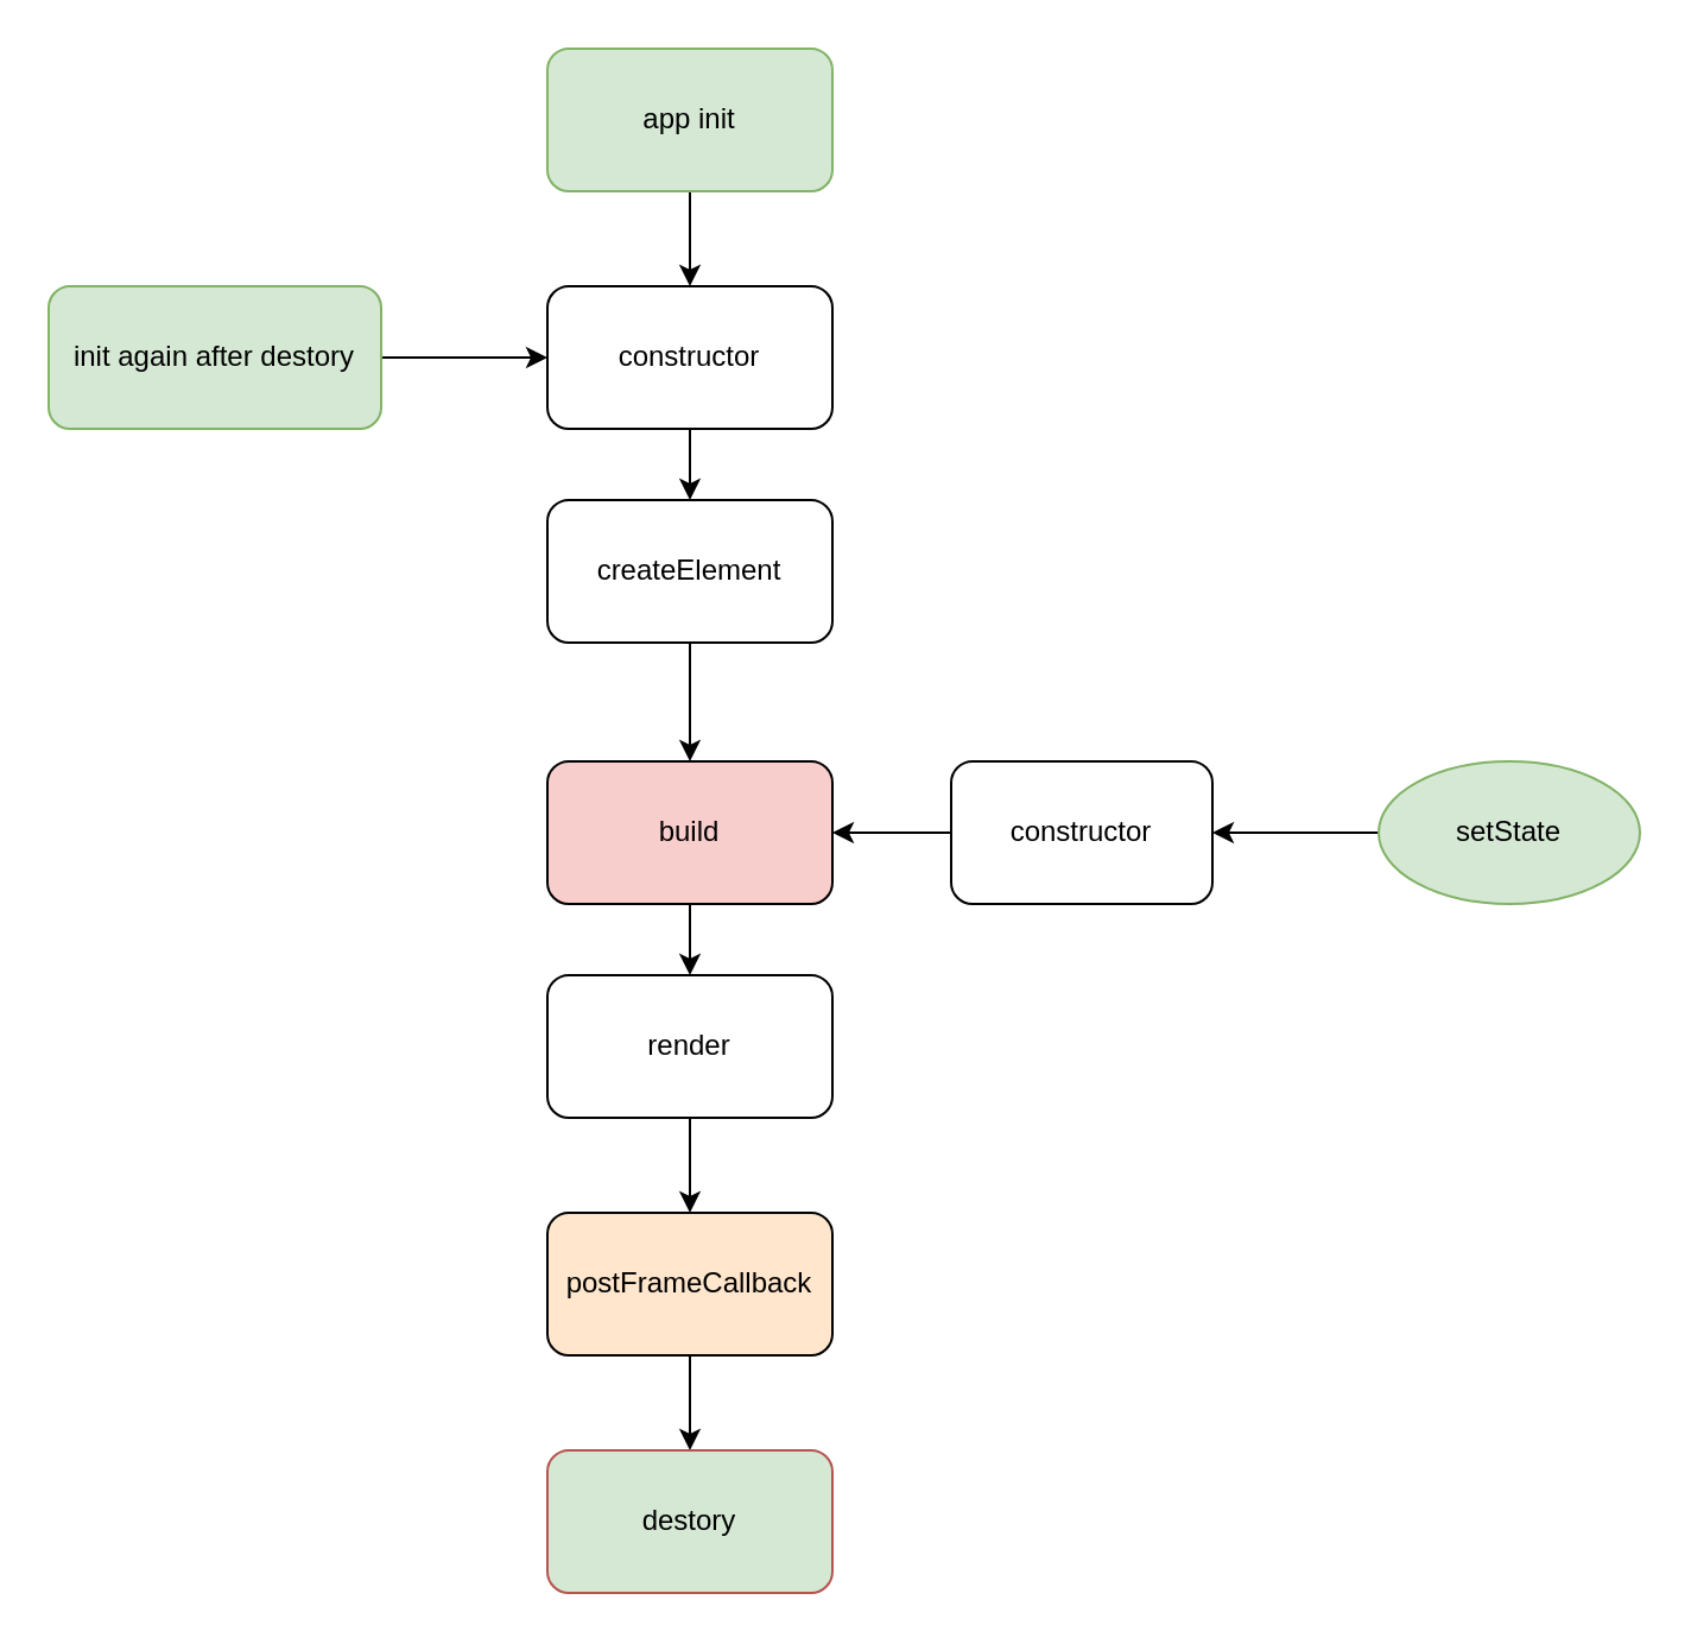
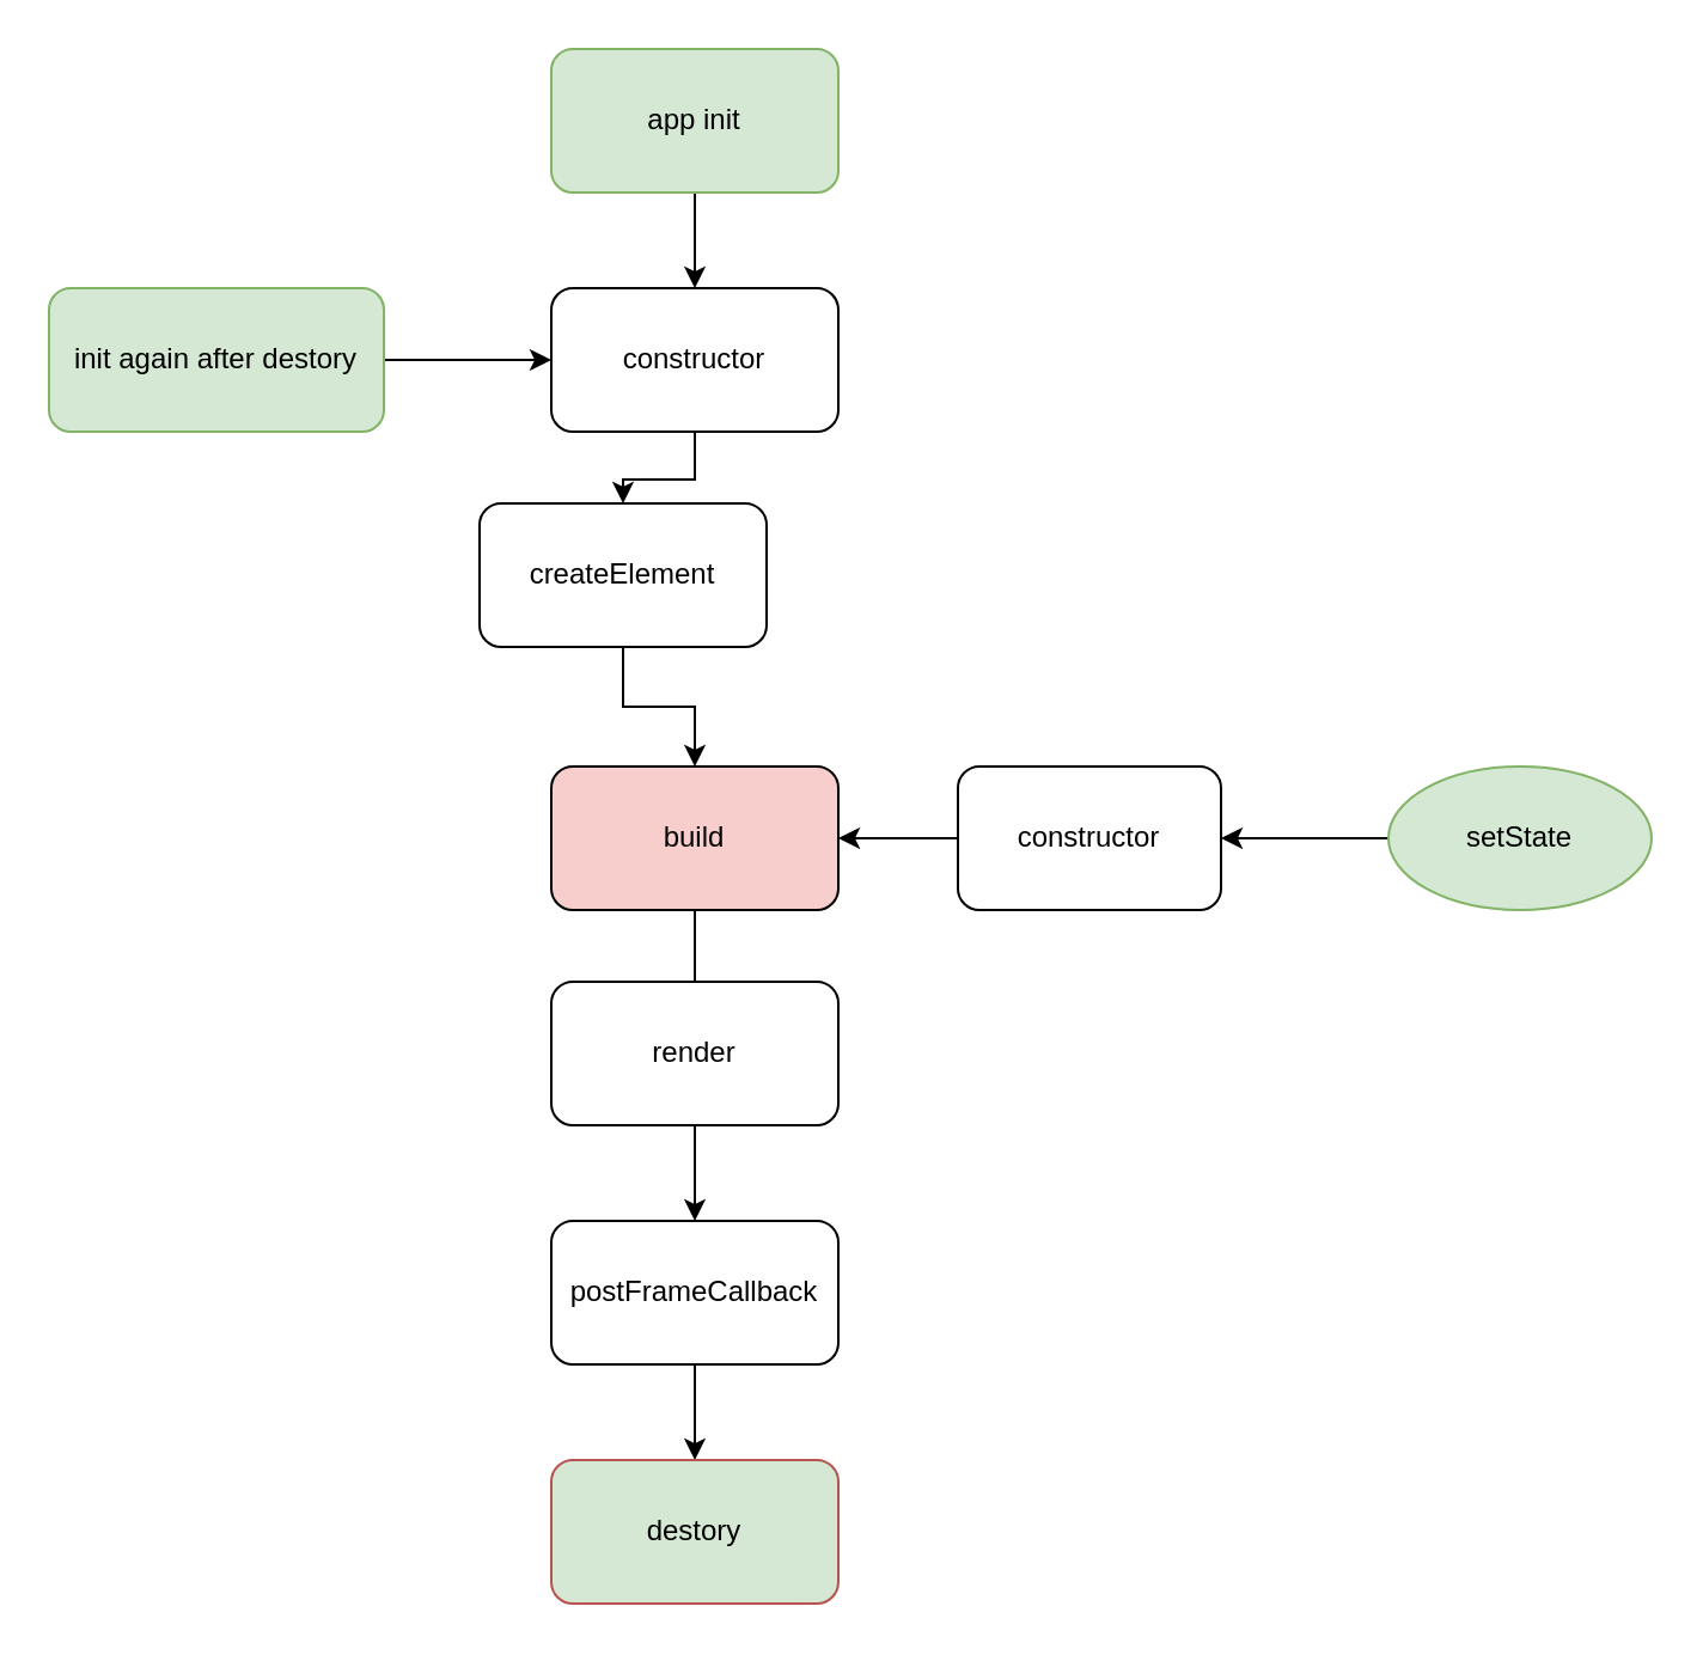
- <mxCell id="3" value="createElement" style="rounded=1;whiteSpace=wrap;html=1;" vertex="1" parent="1"><mxGeometry x="230" y="210" width="120" height="60" as="geometry" /></mxCell>
+ <mxCell id="3" value="createElement" style="rounded=1;whiteSpace=wrap;html=1;" vertex="1" parent="1"><mxGeometry x="200" y="210" width="120" height="60" as="geometry" /></mxCell>
- <mxCell id="4" style="edgeStyle=orthogonalEdgeStyle;rounded=0;orthogonalLoop=1;jettySize=auto;html=1;entryX=0.5;entryY=0;entryDx=0;entryDy=0;" edge="1" parent="1" source="5" target="7"><mxGeometry relative="1" as="geometry" /></mxCell>
+ <mxCell id="4" style="edgeStyle=orthogonalEdgeStyle;rounded=0;orthogonalLoop=1;jettySize=auto;html=1;entryX=0.5;entryY=0;entryDx=0;entryDy=0;endArrow=none;" edge="1" parent="1" source="5" target="7"><mxGeometry relative="1" as="geometry" /></mxCell>
- <mxCell id="9" value="postFrameCallback" style="rounded=1;whiteSpace=wrap;html=1;fillColor=#ffe6cc;" vertex="1" parent="1"><mxGeometry x="230" y="510" width="120" height="60" as="geometry" /></mxCell>
+ <mxCell id="9" value="postFrameCallback" style="rounded=1;whiteSpace=wrap;html=1;" vertex="1" parent="1"><mxGeometry x="230" y="510" width="120" height="60" as="geometry" /></mxCell>
